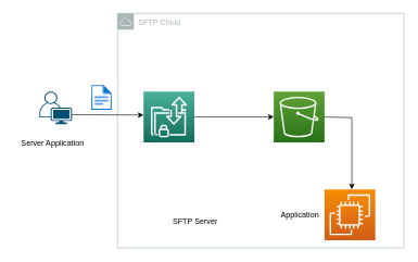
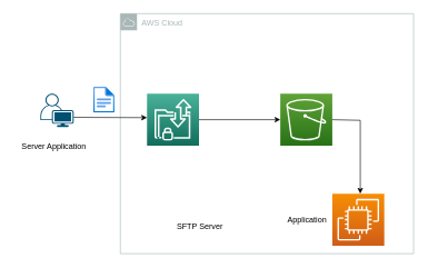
- <mxCell id="2" value="SFTP Cloud" style="sketch=0;outlineConnect=0;gradientColor=none;html=1;whiteSpace=wrap;fontSize=12;fontStyle=0;shape=mxgraph.aws4.group;grIcon=mxgraph.aws4.group_aws_cloud;strokeColor=#AAB7B8;fillColor=none;verticalAlign=top;align=left;spacingLeft=30;fontColor=#AAB7B8;dashed=0;" vertex="1" parent="1"><mxGeometry x="180" y="20" width="440" height="360" as="geometry" /></mxCell>
+ <mxCell id="2" value="AWS Cloud" style="sketch=0;outlineConnect=0;gradientColor=none;html=1;whiteSpace=wrap;fontSize=12;fontStyle=0;shape=mxgraph.aws4.group;grIcon=mxgraph.aws4.group_aws_cloud;strokeColor=#AAB7B8;fillColor=none;verticalAlign=top;align=left;spacingLeft=30;fontColor=#AAB7B8;dashed=0;" vertex="1" parent="1"><mxGeometry x="180" y="20" width="440" height="360" as="geometry" /></mxCell>
